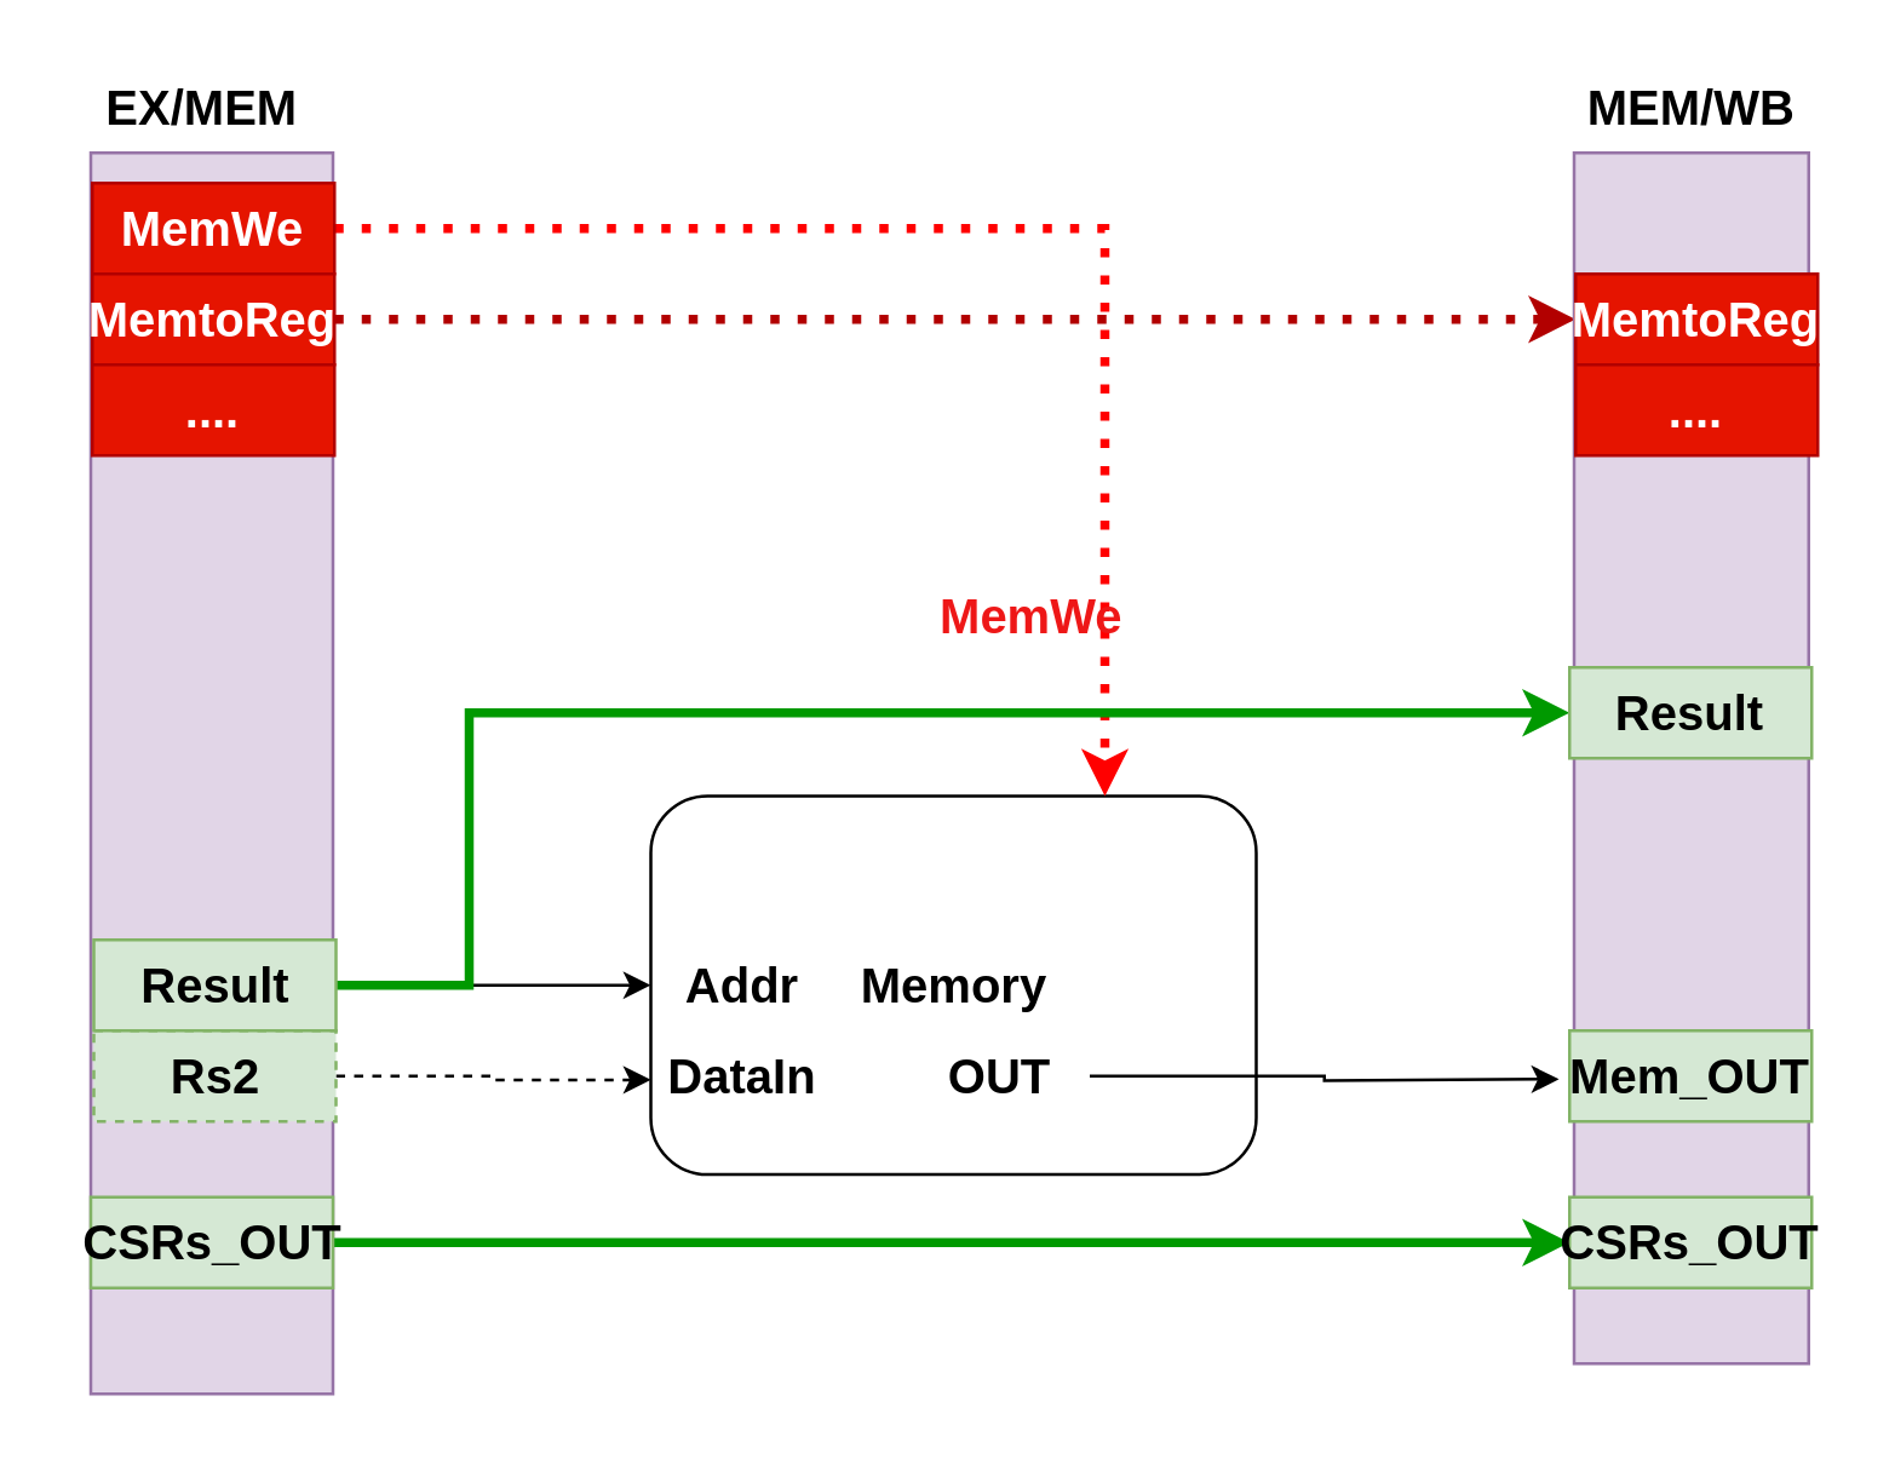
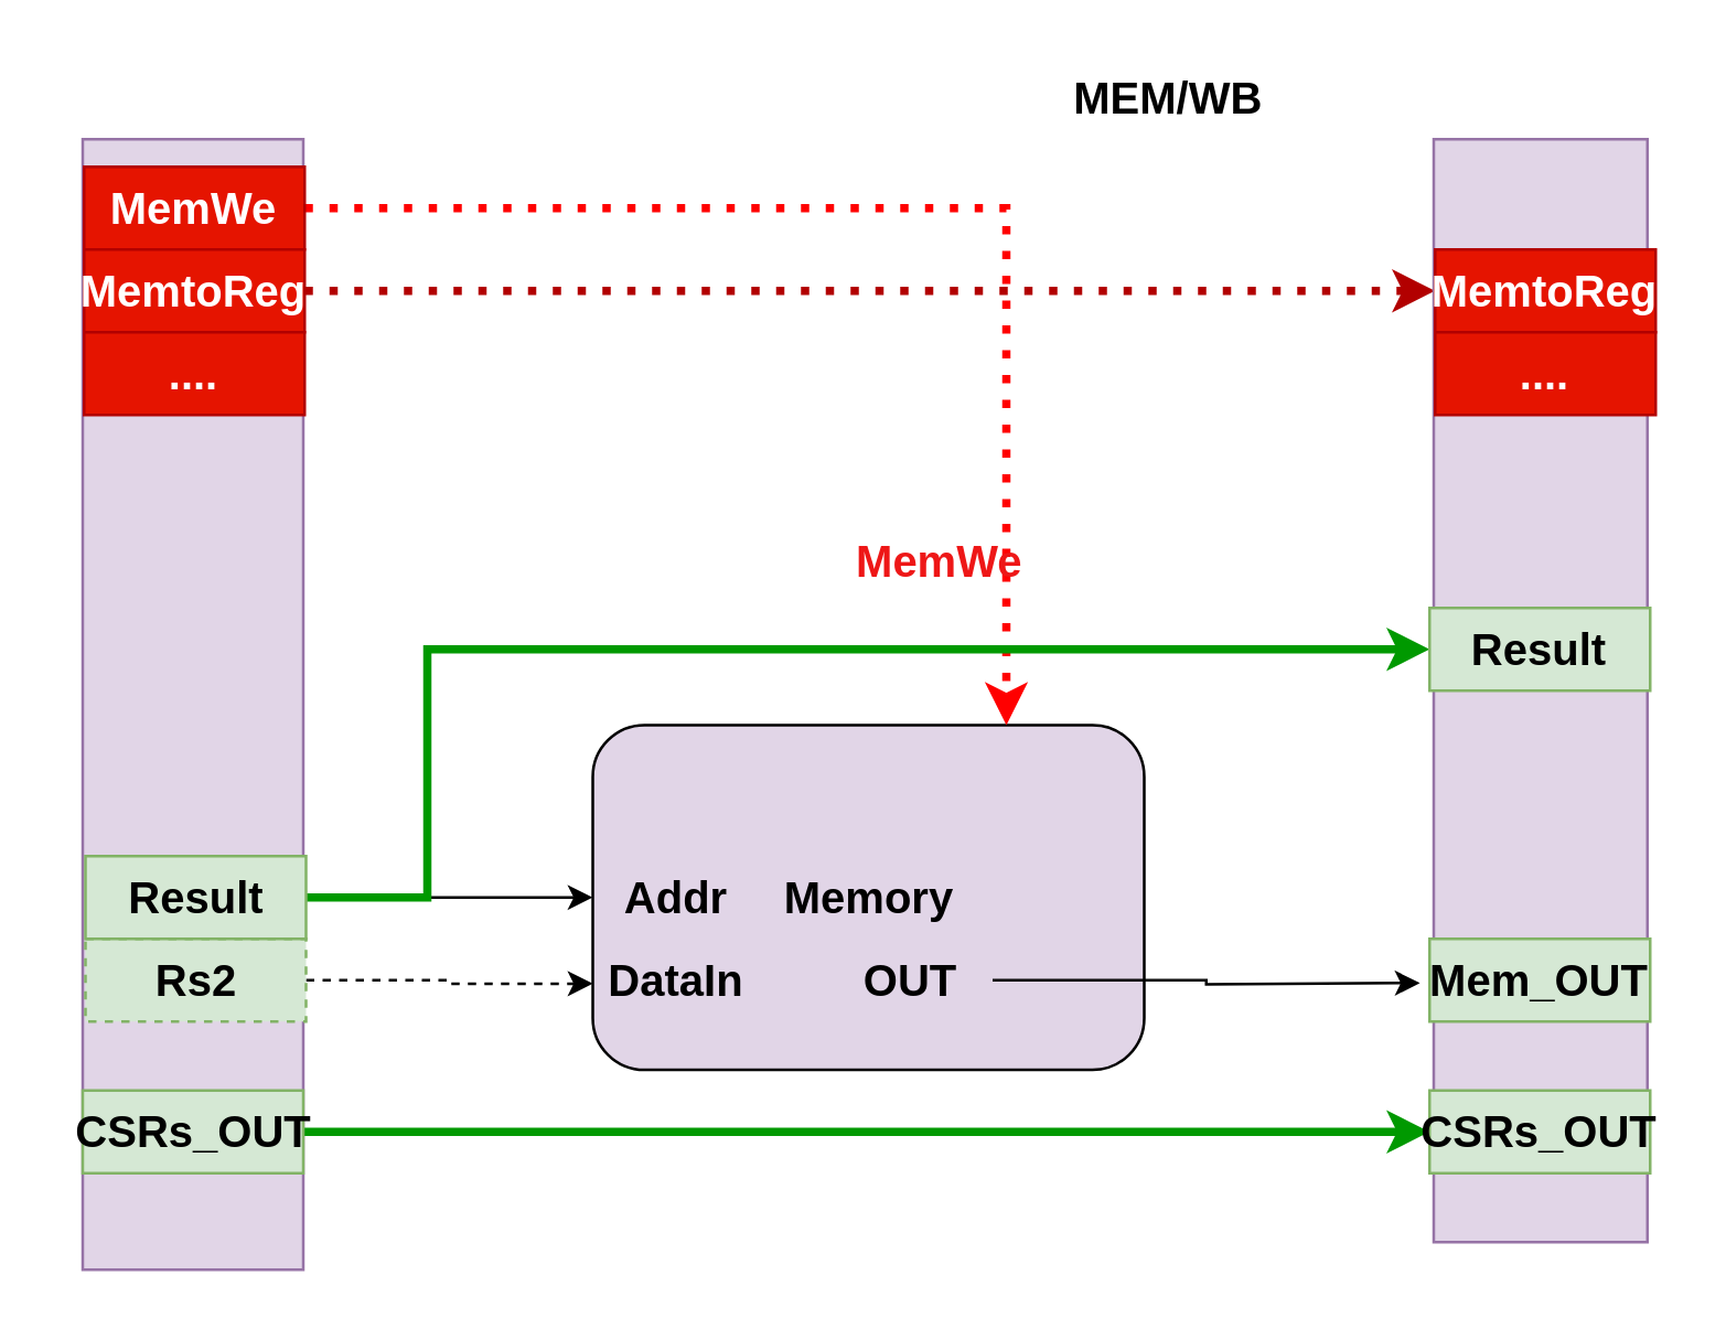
- <mxCell id="11" value="EX/MEM" style="text;html=1;align=center;verticalAlign=middle;resizable=1;points=[];autosize=1;strokeColor=none;fillColor=none;fontSize=16;container=0;fontStyle=1;movable=1;rotatable=1;deletable=1;editable=1;locked=0;connectable=1;" vertex="1" parent="1"><mxGeometry x="20.5" y="20" width="90" height="30" as="geometry" /></mxCell>
- <mxCell id="20" value="MEM/WB" style="text;html=1;align=center;verticalAlign=middle;resizable=1;points=[];autosize=1;strokeColor=none;fillColor=none;fontSize=16;container=0;fontStyle=1;movable=1;rotatable=1;deletable=1;editable=1;locked=0;connectable=1;" vertex="1" parent="1"><mxGeometry x="513.25" y="20" width="90" height="30" as="geometry" /></mxCell>
+ <mxCell id="20" value="MEM/WB" style="text;html=1;align=center;verticalAlign=middle;resizable=1;points=[];autosize=1;strokeColor=none;fillColor=none;fontSize=16;container=0;fontStyle=1;movable=1;rotatable=1;deletable=1;editable=1;locked=0;connectable=1;" vertex="1" parent="1"><mxGeometry x="378.25" y="20" width="90" height="30" as="geometry" /></mxCell>
- <mxCell id="3" value="Memory" style="rounded=1;whiteSpace=wrap;html=1;fontSize=16;fontStyle=1;movable=1;resizable=1;rotatable=1;deletable=1;editable=1;locked=0;connectable=1;" vertex="1" parent="1"><mxGeometry x="214.5" y="262.5" width="200" height="125" as="geometry" /></mxCell>
+ <mxCell id="3" value="Memory" style="rounded=1;whiteSpace=wrap;html=1;fontSize=16;fontStyle=1;movable=1;resizable=1;rotatable=1;deletable=1;editable=1;locked=0;connectable=1;fillColor=#e1d5e7;" vertex="1" parent="1"><mxGeometry x="214.5" y="262.5" width="200" height="125" as="geometry" /></mxCell>
